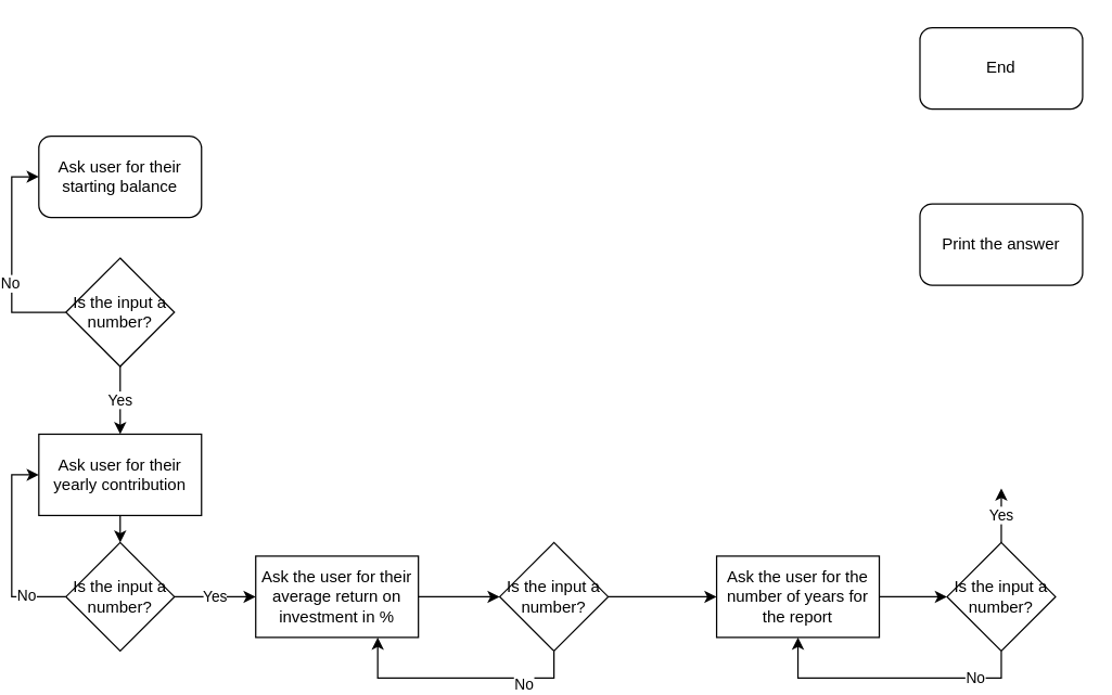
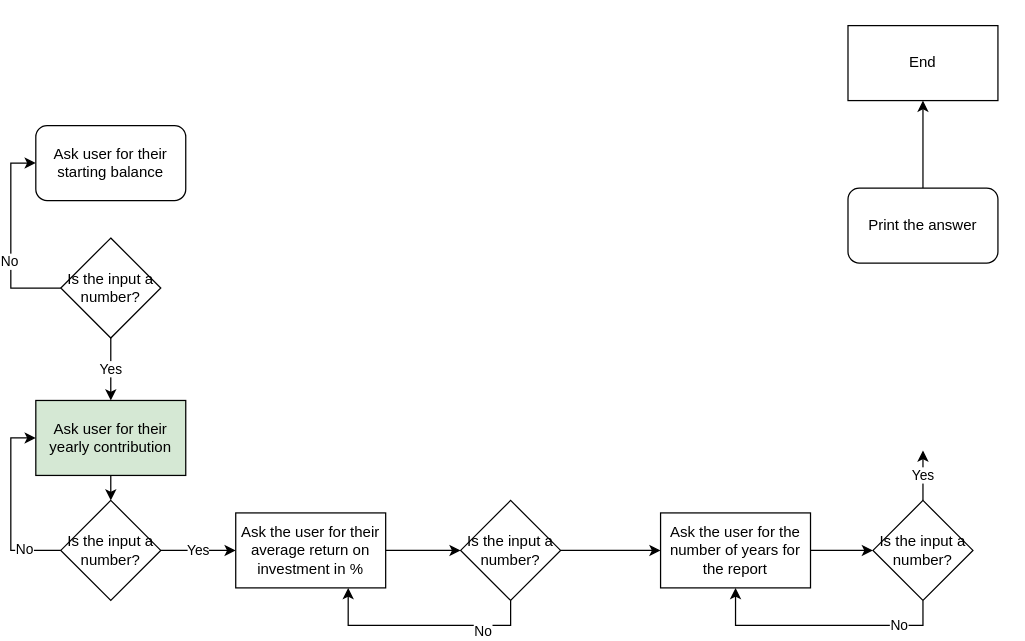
- <mxCell id="27" value="End" style="rounded=1;whiteSpace=wrap;html=1;" vertex="1" parent="1"><mxGeometry x="670" y="20" width="120" height="60" as="geometry" /></mxCell>
+ <mxCell id="27" value="End" style="whiteSpace=wrap;html=1;rounded=0;" vertex="1" parent="1"><mxGeometry x="670" y="20" width="120" height="60" as="geometry" /></mxCell>
+ <mxCell id="25" style="edgeStyle=orthogonalEdgeStyle;rounded=0;orthogonalLoop=1;jettySize=auto;html=1;exitX=0.5;exitY=0;exitDx=0;exitDy=0;" edge="1" parent="1" source="26" target="27"><mxGeometry relative="1" as="geometry"><mxPoint x="730" y="110" as="targetPoint" /></mxGeometry></mxCell>
- <mxCell id="8" value="Ask user for their yearly contribution" style="rounded=0;whiteSpace=wrap;html=1;" vertex="1" parent="1"><mxGeometry x="20" y="320" width="120" height="60" as="geometry" /></mxCell>
+ <mxCell id="8" value="Ask user for their yearly contribution" style="rounded=0;whiteSpace=wrap;html=1;fillColor=#d5e8d4;" vertex="1" parent="1"><mxGeometry x="20" y="320" width="120" height="60" as="geometry" /></mxCell>
